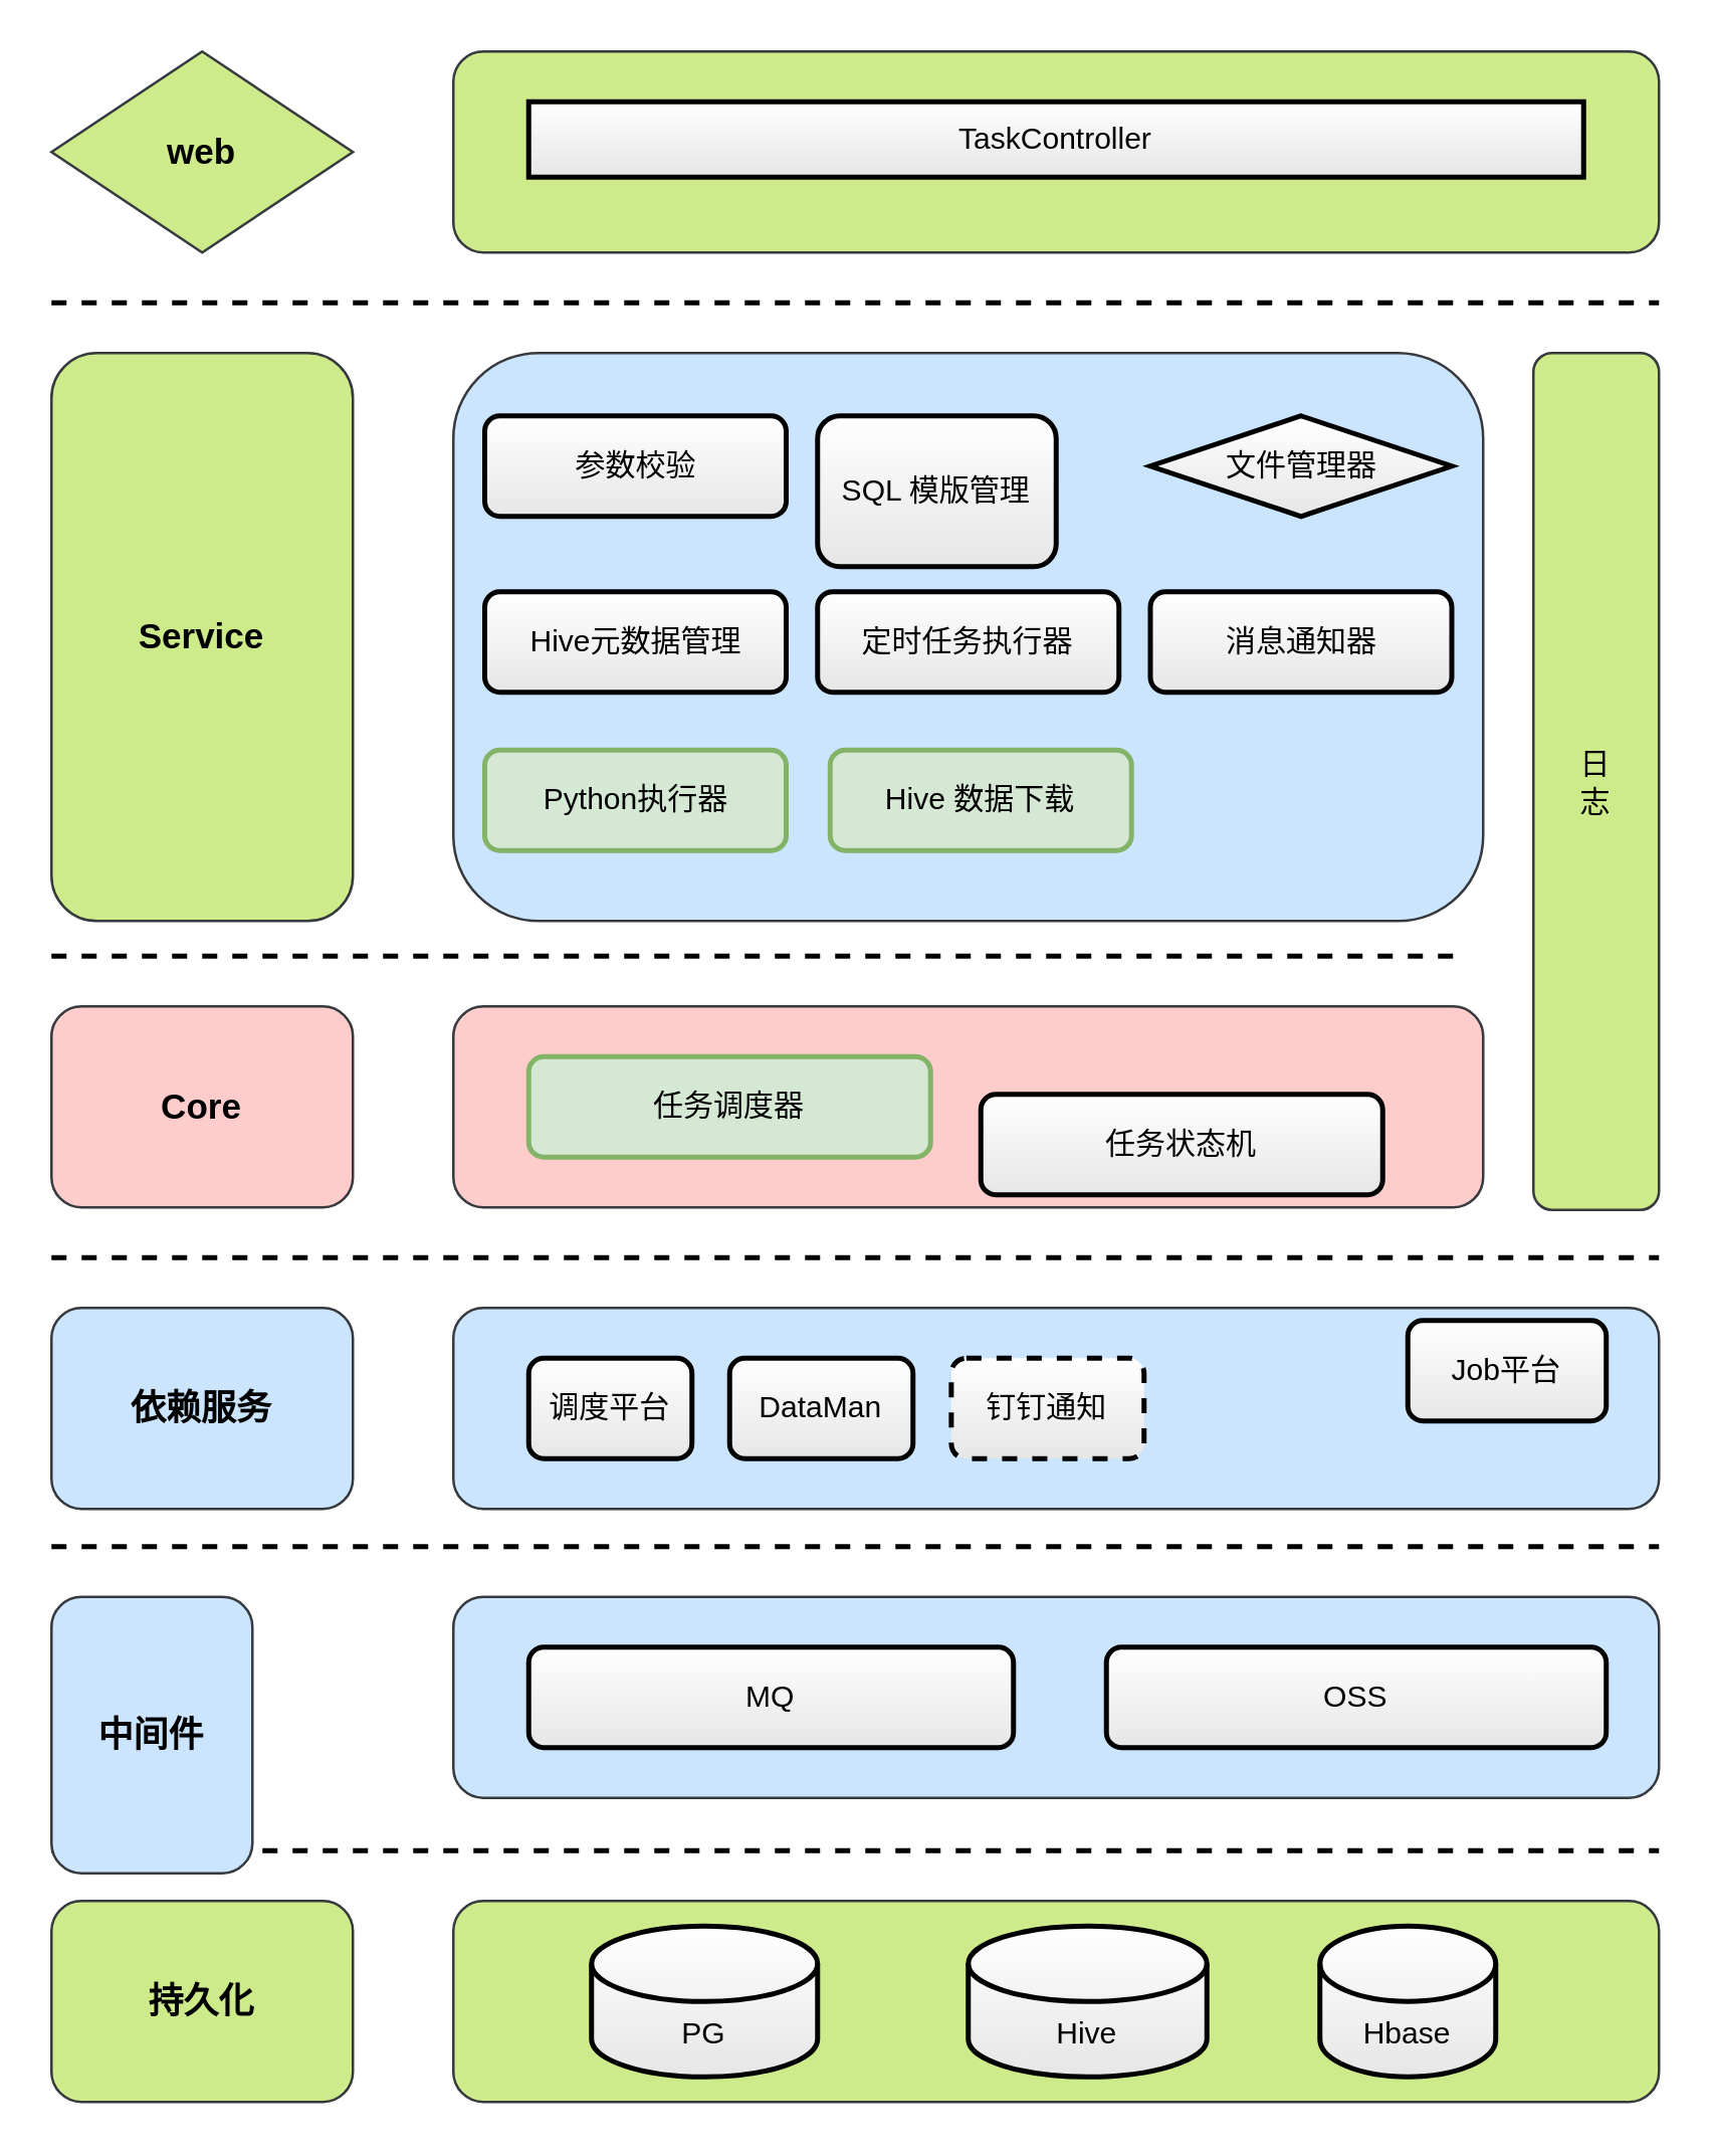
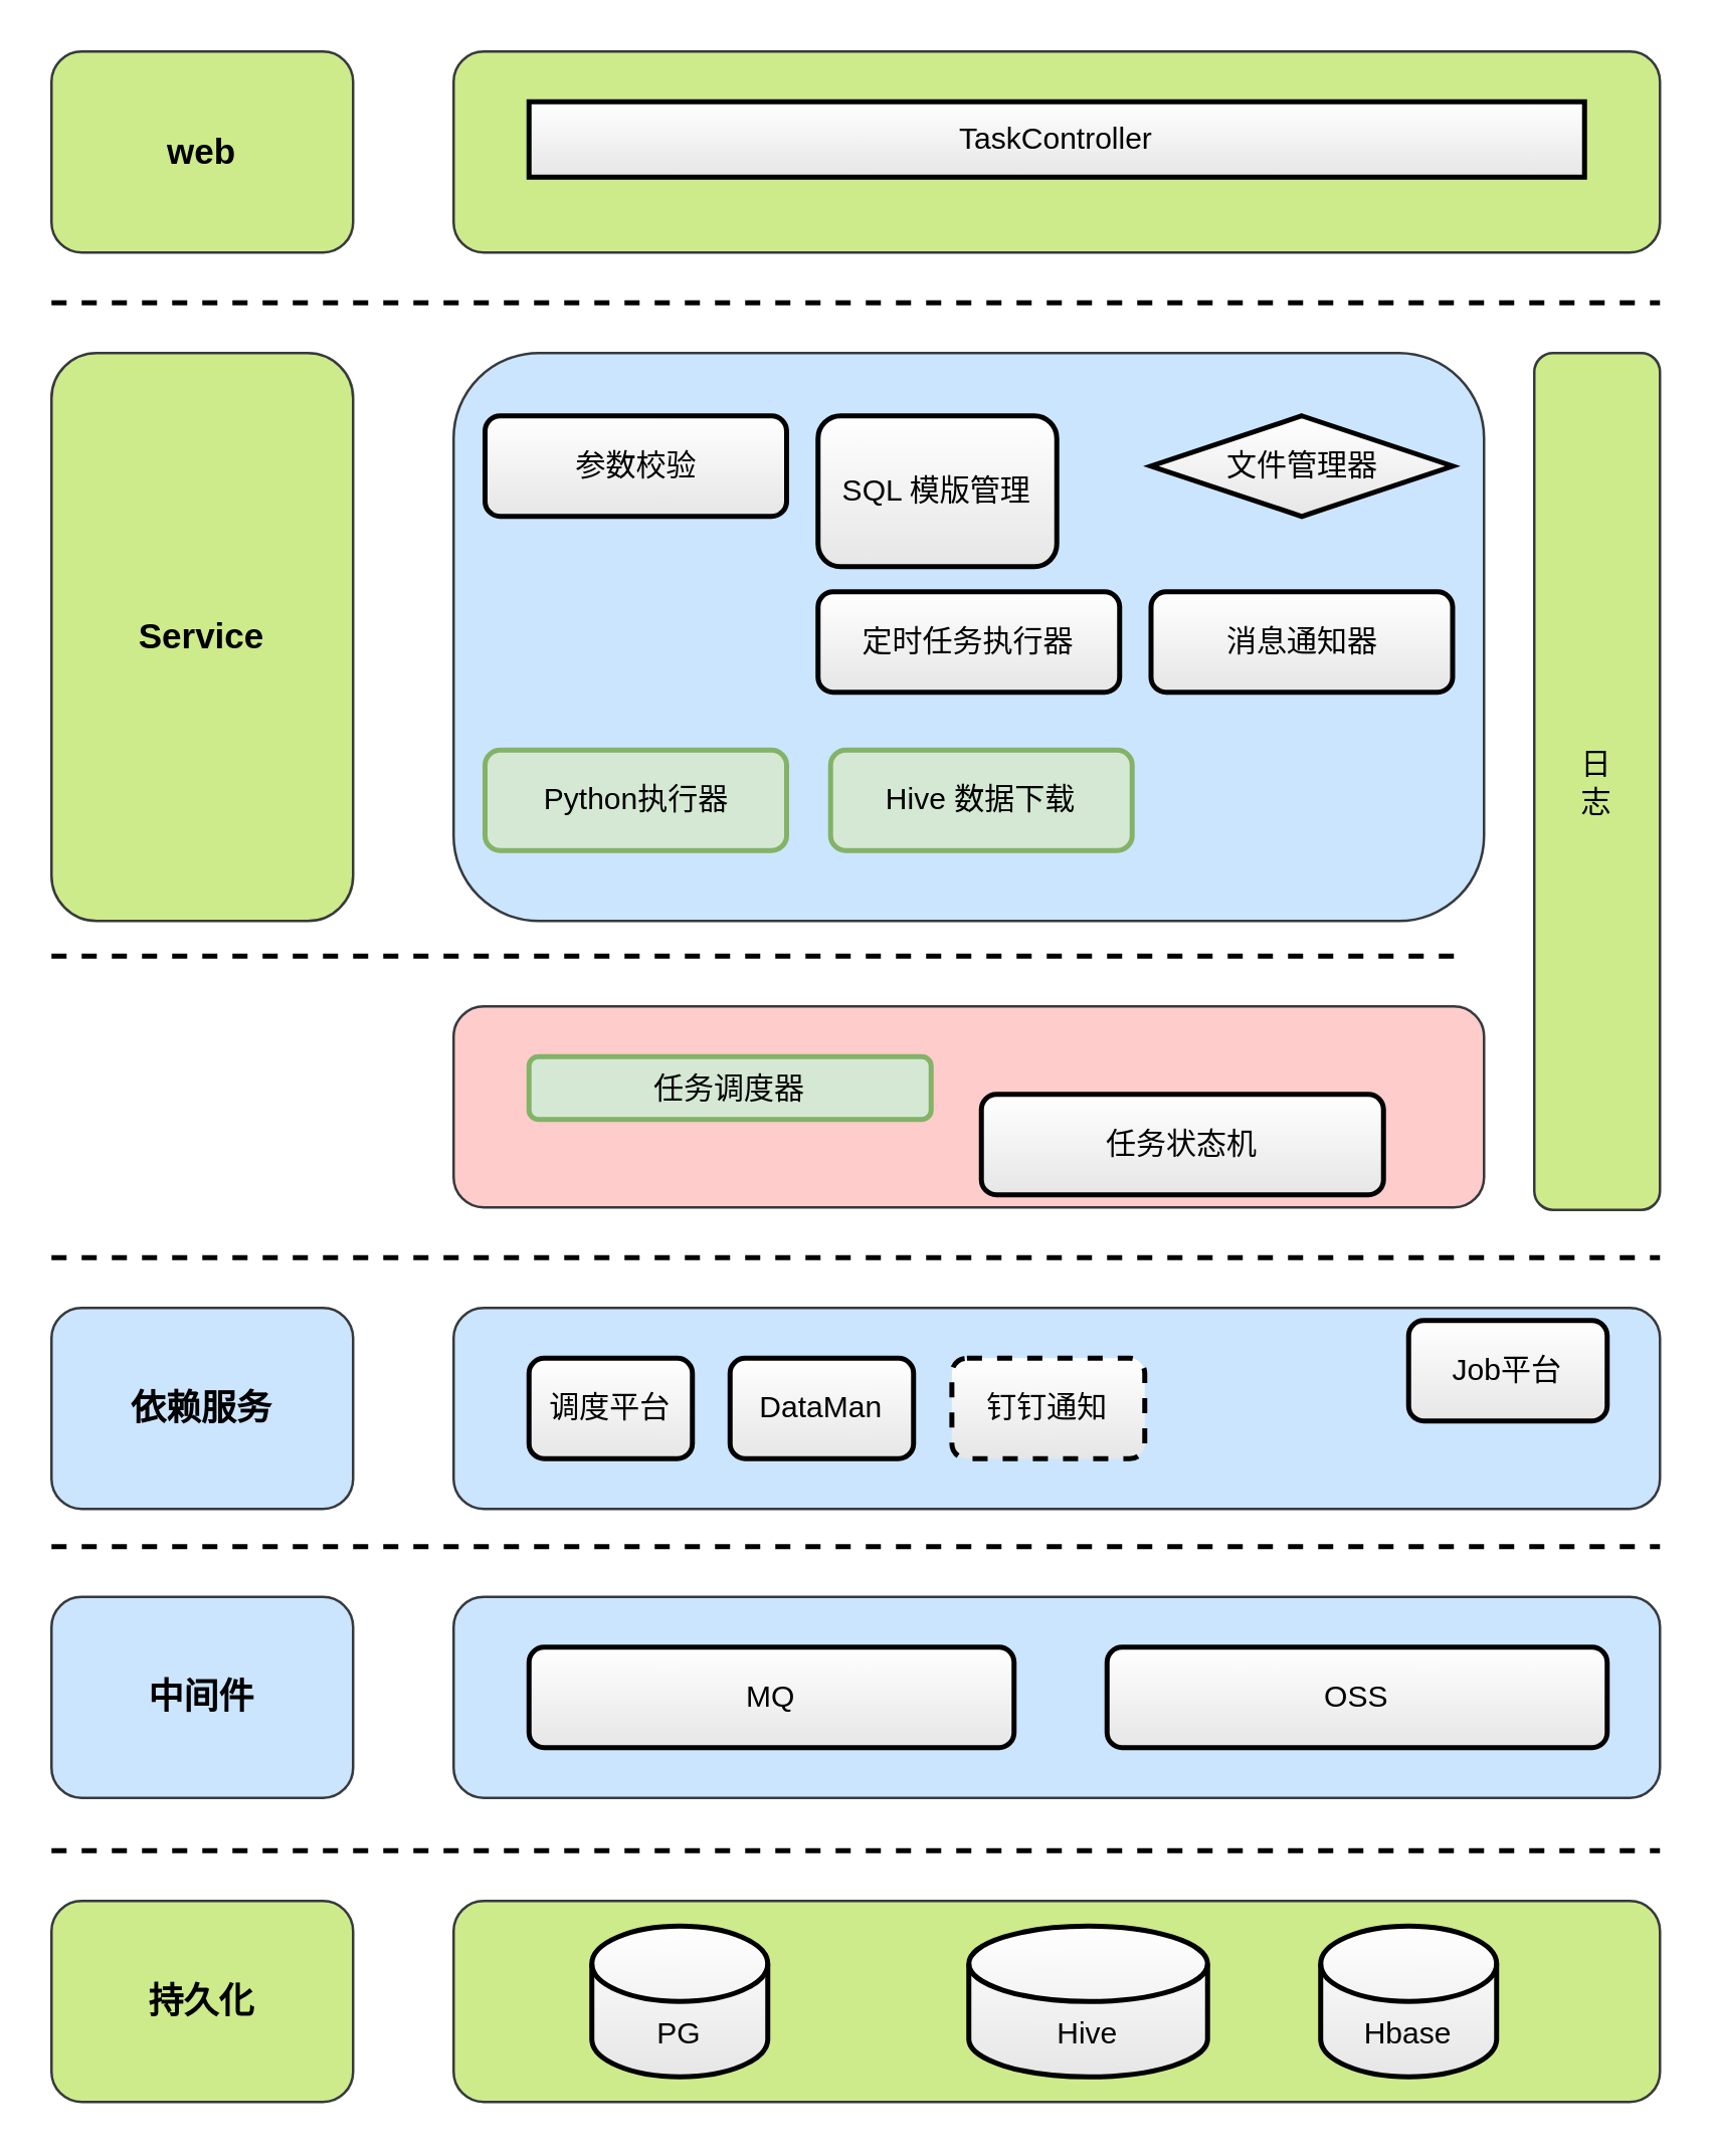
- <mxCell id="3" value="web" style="rhombus;whiteSpace=wrap;html=1;fillColor=#cdeb8b;strokeColor=#36393d;fontStyle=1;fontSize=14;" parent="1" vertex="1"><mxGeometry x="20" y="20" width="120" height="80" as="geometry" /></mxCell>
+ <mxCell id="3" value="web" style="rounded=1;whiteSpace=wrap;html=1;fillColor=#cdeb8b;strokeColor=#36393d;fontStyle=1;fontSize=14;" parent="1" vertex="1"><mxGeometry x="20" y="20" width="120" height="80" as="geometry" /></mxCell>
- <mxCell id="16" value="Hive元数据管理" style="rounded=1;whiteSpace=wrap;html=1;strokeWidth=2;gradientColor=#E6E6E6;" parent="1" vertex="1"><mxGeometry x="192.5" y="235" width="120" height="40" as="geometry" /></mxCell>
- <mxCell id="15" value="Core" style="rounded=1;whiteSpace=wrap;html=1;fontStyle=1;fontSize=14;fillColor=#ffcccc;strokeColor=#36393d;" parent="1" vertex="1"><mxGeometry x="20" y="400" width="120" height="80" as="geometry" /></mxCell>
- <mxCell id="13" value="任务调度器" style="rounded=1;whiteSpace=wrap;html=1;strokeWidth=2;fillColor=#d5e8d4;strokeColor=#82b366;" parent="1" vertex="1"><mxGeometry x="210" y="420" width="160" height="40" as="geometry" /></mxCell>
+ <mxCell id="13" value="任务调度器" style="rounded=1;whiteSpace=wrap;html=1;strokeWidth=2;fillColor=#d5e8d4;strokeColor=#82b366;" parent="1" vertex="1"><mxGeometry x="210" y="420" width="160" height="25" as="geometry" /></mxCell>
- <mxCell id="35" value="中间件" style="rounded=1;whiteSpace=wrap;html=1;fontStyle=1;fontSize=14;fillColor=#cce5ff;strokeColor=#36393d;" vertex="1" parent="1"><mxGeometry x="20" y="635" width="80" height="110" as="geometry" /></mxCell>
+ <mxCell id="35" value="中间件" style="rounded=1;whiteSpace=wrap;html=1;fontStyle=1;fontSize=14;fillColor=#cce5ff;strokeColor=#36393d;" vertex="1" parent="1"><mxGeometry x="20" y="635" width="120" height="80" as="geometry" /></mxCell>
- <mxCell id="28" value="PG" style="shape=cylinder3;whiteSpace=wrap;html=1;boundedLbl=1;backgroundOutline=1;size=15;strokeWidth=2;gradientColor=#E6E6E6;" parent="1" vertex="1"><mxGeometry x="235" y="766" width="90" height="60" as="geometry" /></mxCell>
+ <mxCell id="28" value="PG" style="shape=cylinder3;whiteSpace=wrap;html=1;boundedLbl=1;backgroundOutline=1;size=15;strokeWidth=2;gradientColor=#E6E6E6;" parent="1" vertex="1"><mxGeometry x="235" y="766" width="70" height="60" as="geometry" /></mxCell>
